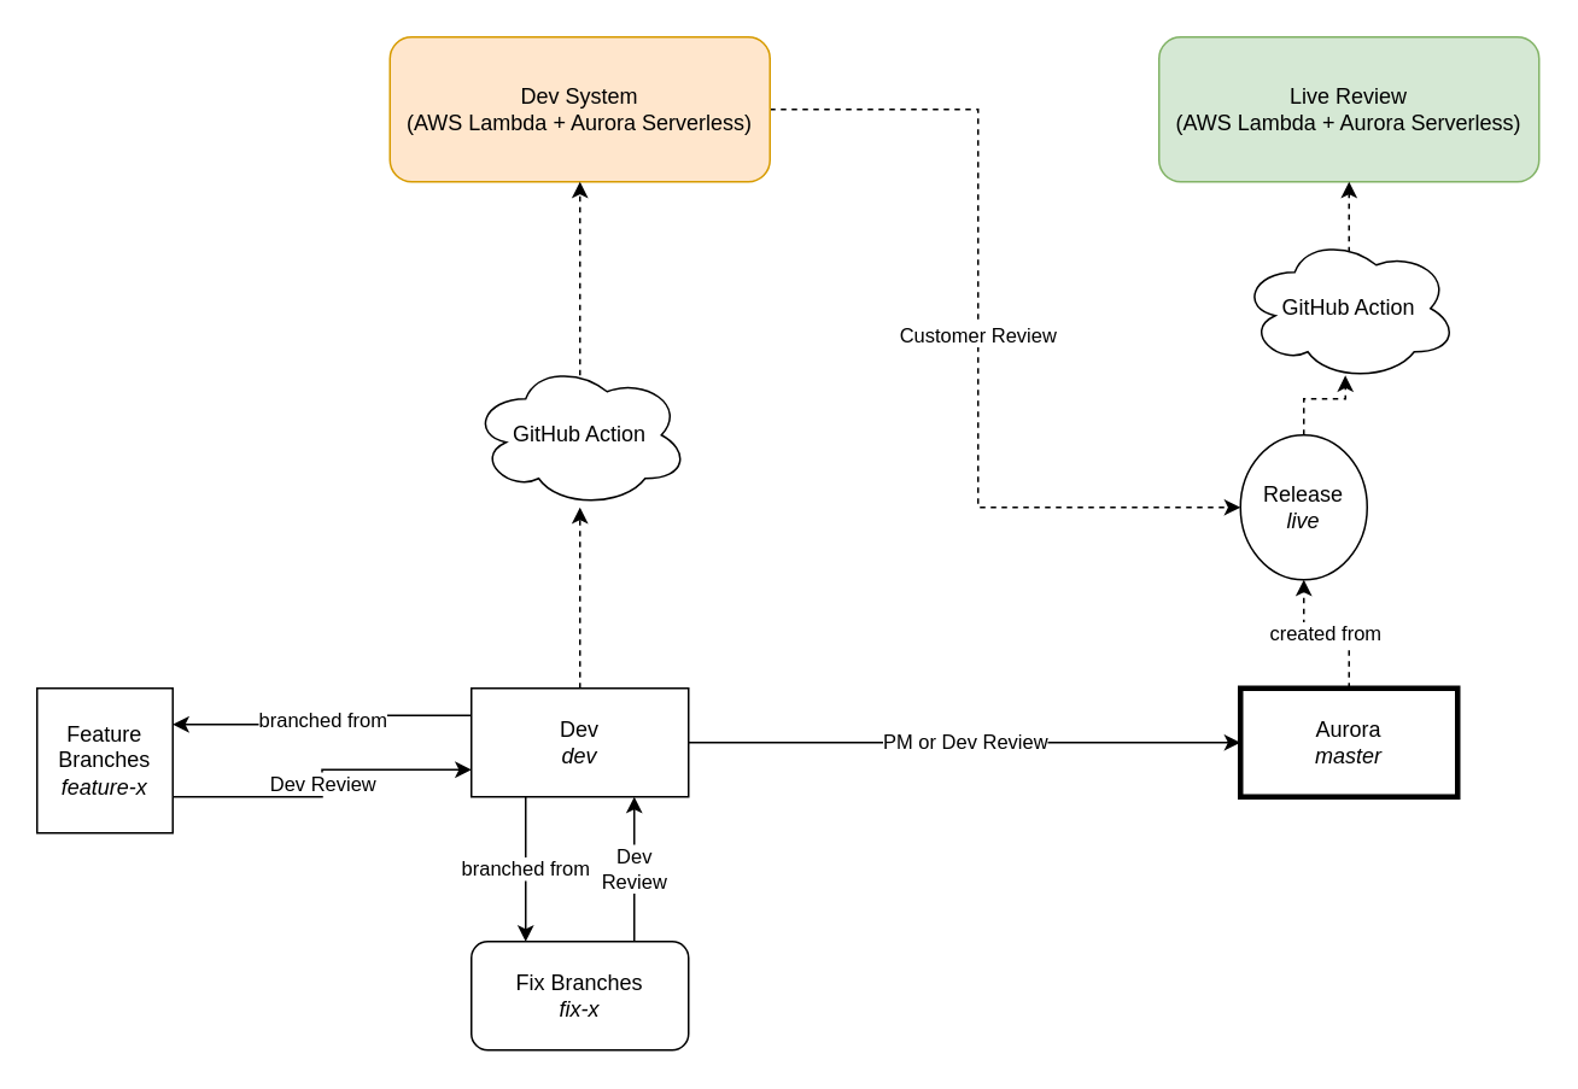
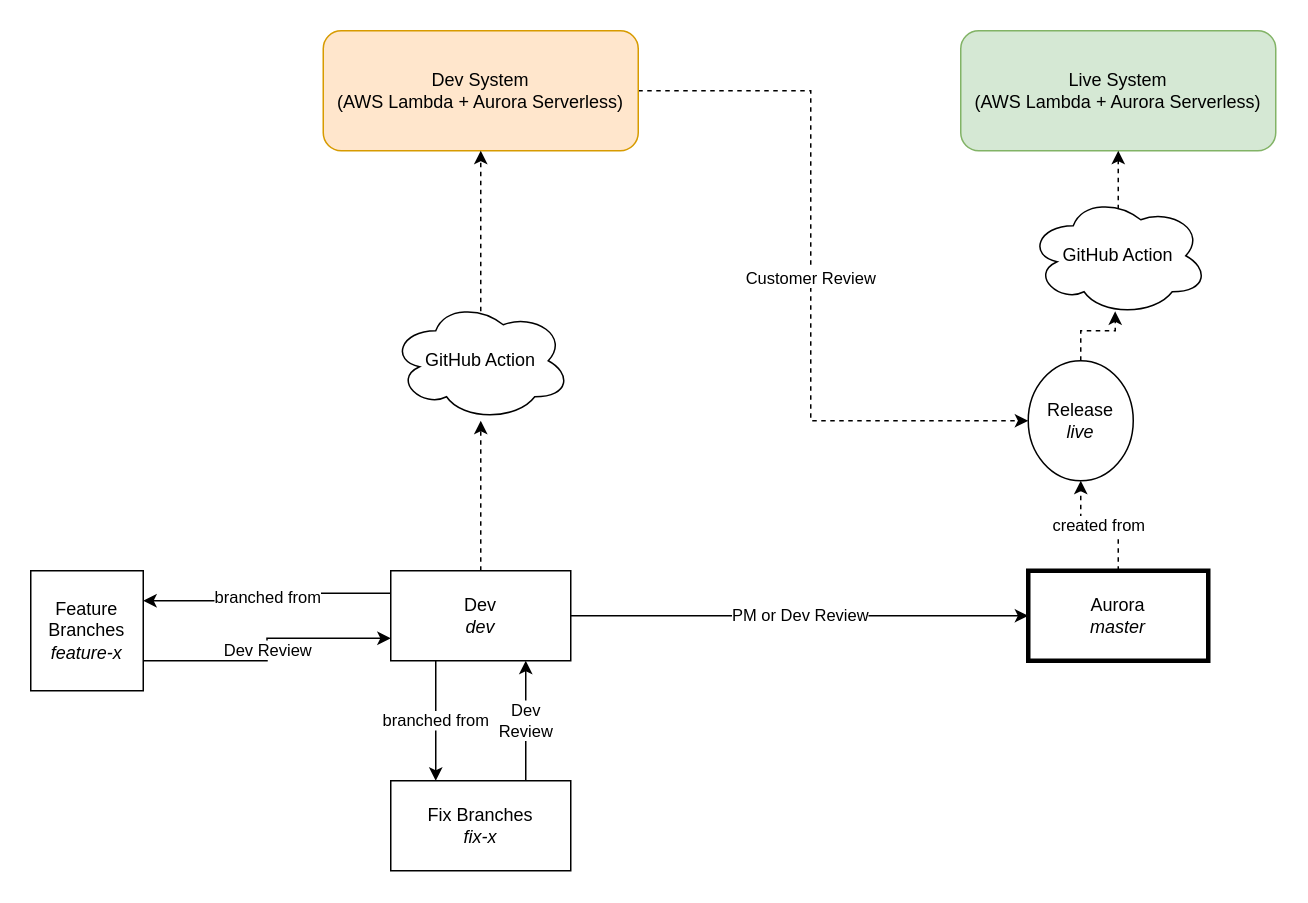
- <mxCell id="11" value="Live Review&lt;br&gt;(AWS Lambda + Aurora Serverless)" style="rounded=1;whiteSpace=wrap;html=1;strokeWidth=1;fillColor=#d5e8d4;strokeColor=#82b366;" vertex="1" parent="1"><mxGeometry x="640" y="20" width="210" height="80" as="geometry" /></mxCell>
+ <mxCell id="11" value="Live System&lt;br&gt;(AWS Lambda + Aurora Serverless)" style="rounded=1;whiteSpace=wrap;html=1;strokeWidth=1;fillColor=#d5e8d4;strokeColor=#82b366;" vertex="1" parent="1"><mxGeometry x="640" y="20" width="210" height="80" as="geometry" /></mxCell>
- <mxCell id="21" value="Fix Branches&lt;br&gt;&lt;i&gt;fix-x&lt;/i&gt;" style="whiteSpace=wrap;html=1;strokeWidth=1;gradientColor=none;rounded=1;" vertex="1" parent="1"><mxGeometry x="260" y="520" width="120" height="60" as="geometry" /></mxCell>
+ <mxCell id="21" value="Fix Branches&lt;br&gt;&lt;i&gt;fix-x&lt;/i&gt;" style="rounded=0;whiteSpace=wrap;html=1;strokeWidth=1;gradientColor=none;" vertex="1" parent="1"><mxGeometry x="260" y="520" width="120" height="60" as="geometry" /></mxCell>
